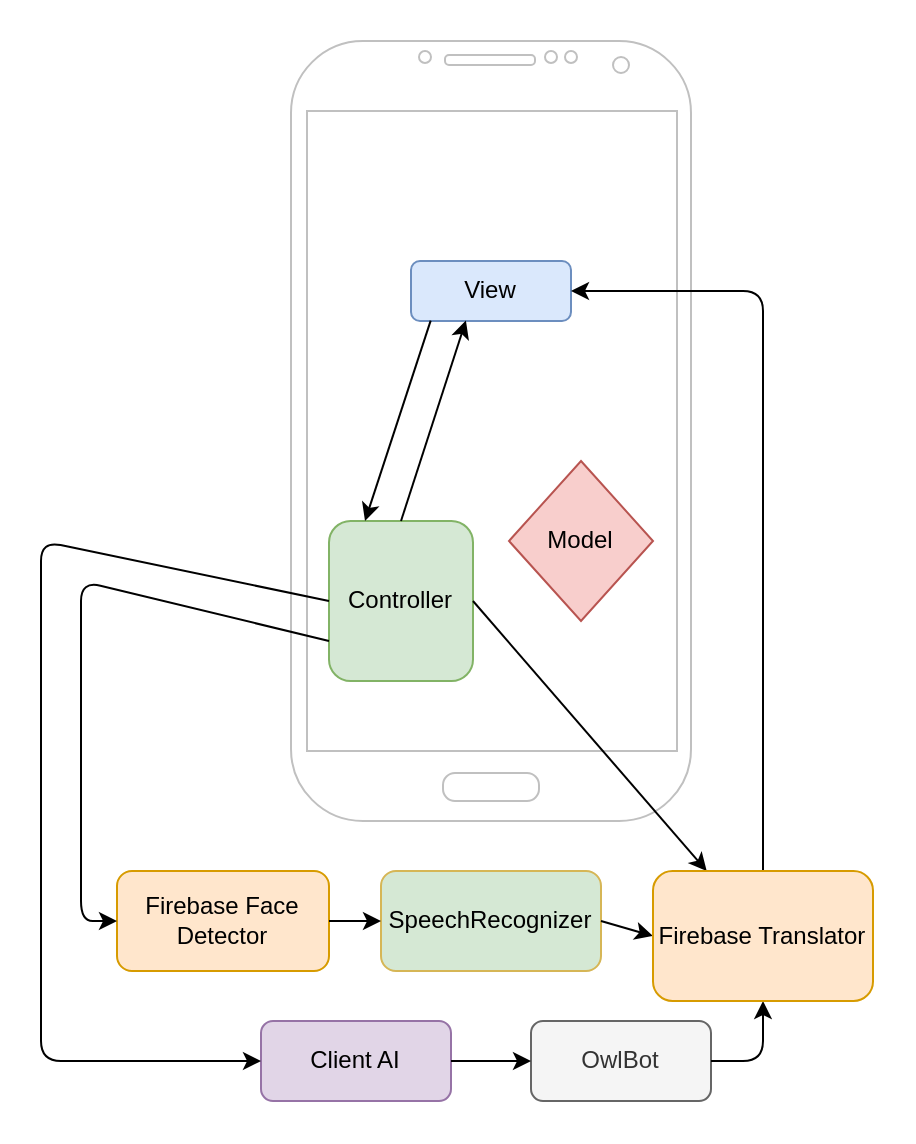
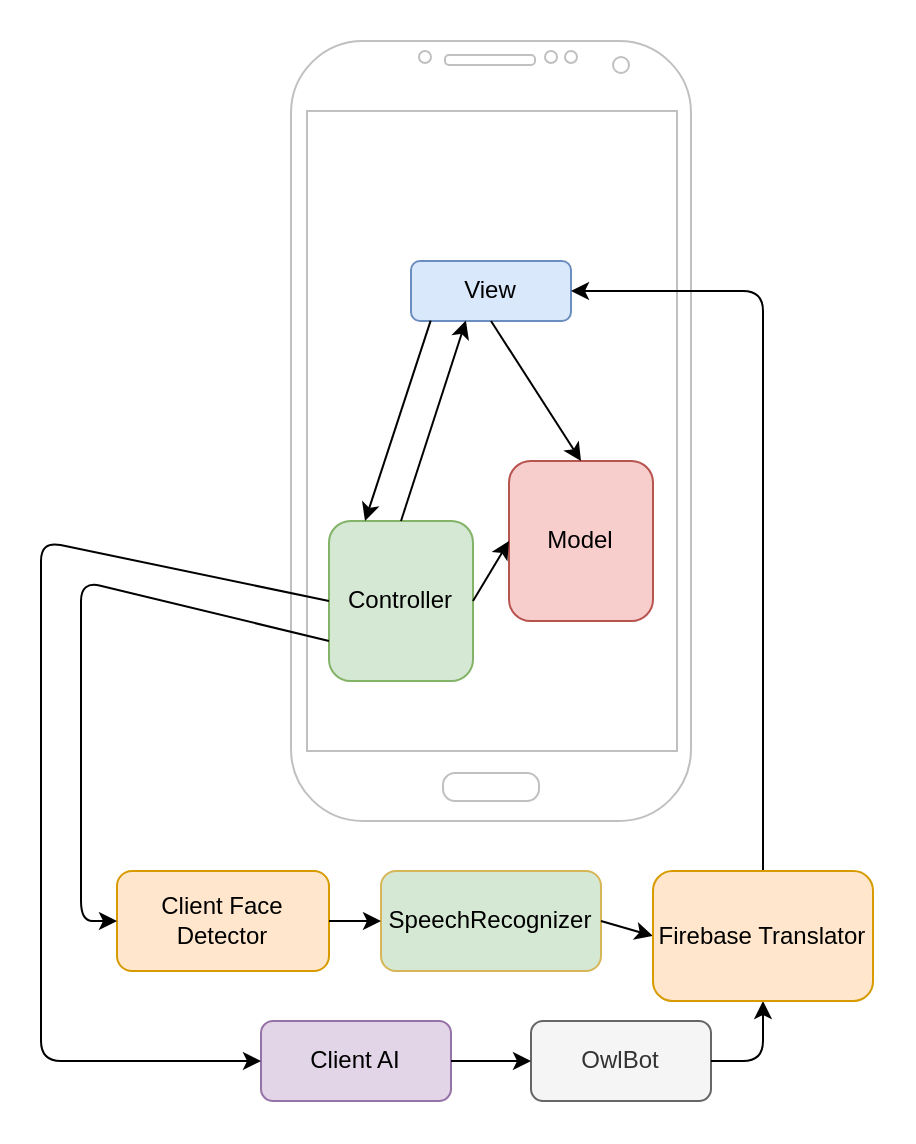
+ <mxCell id="6" value="" style="endArrow=classic;html=1;exitX=0.5;exitY=1;exitDx=0;exitDy=0;entryX=0.5;entryY=0;entryDx=0;entryDy=0;" edge="1" parent="1" source="3" target="4"><mxGeometry width="50" height="50" relative="1" as="geometry"><mxPoint x="310" y="200" as="sourcePoint" /><mxPoint x="360" y="150" as="targetPoint" /></mxGeometry></mxCell>
- <mxCell id="4" value="Model" style="rhombus;whiteSpace=wrap;html=1;fillColor=#f8cecc;strokeColor=#b85450;" vertex="1" parent="1"><mxGeometry x="254" y="230" width="72" height="80" as="geometry" /></mxCell>
+ <mxCell id="4" value="Model" style="rounded=1;whiteSpace=wrap;html=1;fillColor=#f8cecc;strokeColor=#b85450;" vertex="1" parent="1"><mxGeometry x="254" y="230" width="72" height="80" as="geometry" /></mxCell>
- <mxCell id="7" value="" style="endArrow=classic;html=1;exitX=1;exitY=0.5;exitDx=0;exitDy=0;" edge="1" parent="1" source="5" target="21"><mxGeometry width="50" height="50" relative="1" as="geometry"><mxPoint x="220" y="330" as="sourcePoint" /><mxPoint x="270" y="280" as="targetPoint" /></mxGeometry></mxCell>
+ <mxCell id="7" value="" style="endArrow=classic;html=1;exitX=1;exitY=0.5;exitDx=0;exitDy=0;entryX=0;entryY=0.5;entryDx=0;entryDy=0;" edge="1" parent="1" source="5" target="4"><mxGeometry width="50" height="50" relative="1" as="geometry"><mxPoint x="220" y="330" as="sourcePoint" /><mxPoint x="270" y="280" as="targetPoint" /></mxGeometry></mxCell>
- <mxCell id="11" value="Firebase Face Detector" style="rounded=1;whiteSpace=wrap;html=1;fillColor=#ffe6cc;strokeColor=#d79b00;" vertex="1" parent="1"><mxGeometry x="58" y="435" width="106" height="50" as="geometry" /></mxCell>
+ <mxCell id="11" value="Client Face Detector" style="rounded=1;whiteSpace=wrap;html=1;fillColor=#ffe6cc;strokeColor=#d79b00;" vertex="1" parent="1"><mxGeometry x="58" y="435" width="106" height="50" as="geometry" /></mxCell>
